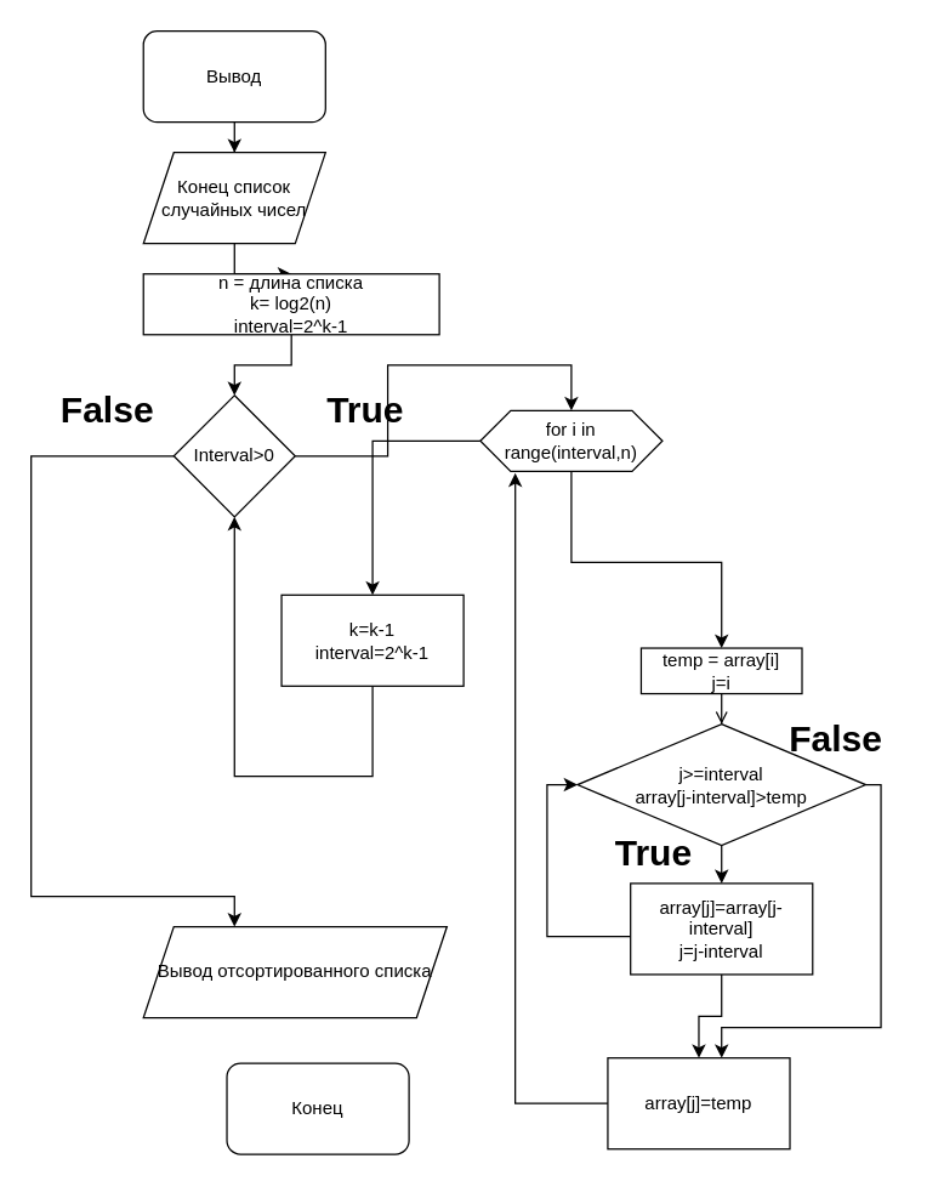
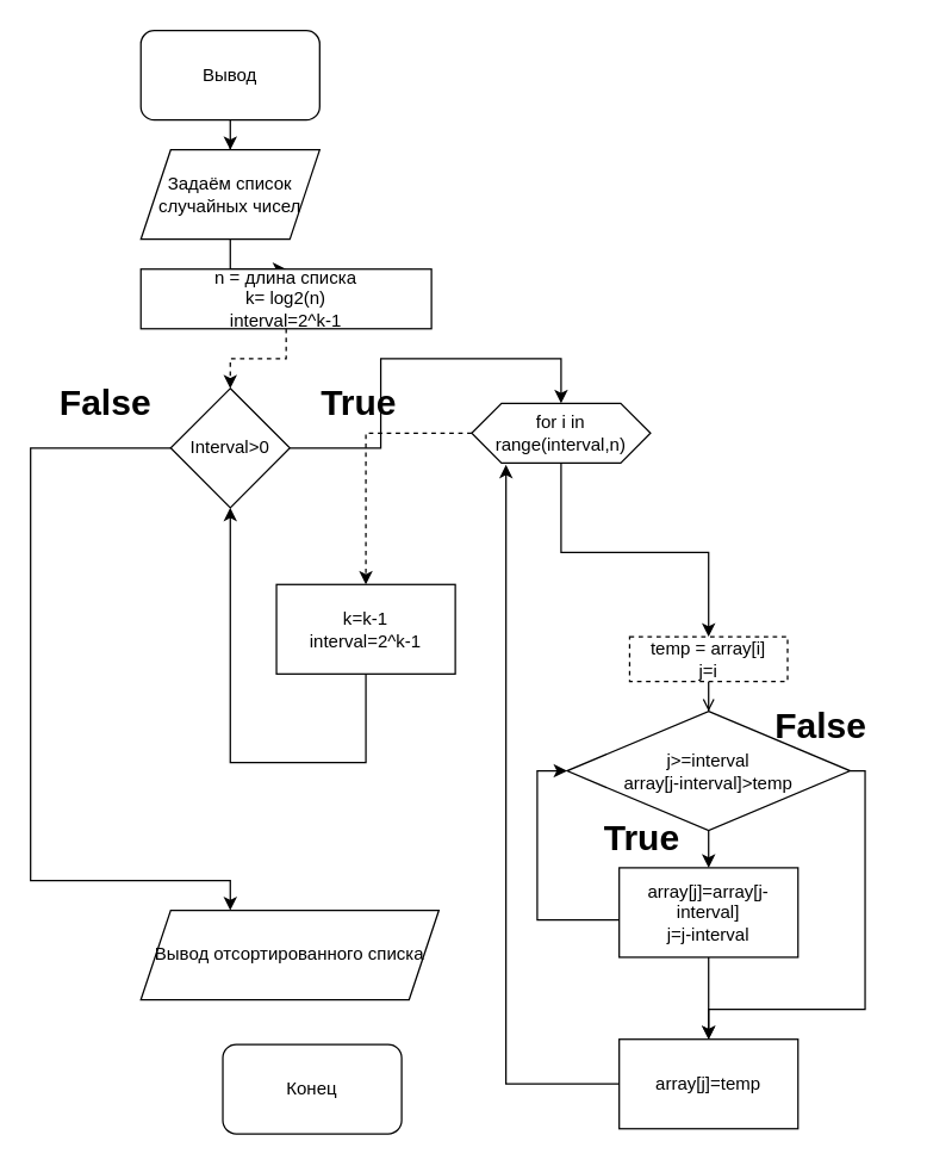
- <mxCell id="6" value="Конец список случайных чисел" style="shape=parallelogram;perimeter=parallelogramPerimeter;whiteSpace=wrap;html=1;fixedSize=1;" vertex="1" parent="1"><mxGeometry x="94" y="100" width="120" height="60" as="geometry" /></mxCell>
+ <mxCell id="6" value="Задаём список случайных чисел" style="shape=parallelogram;perimeter=parallelogramPerimeter;whiteSpace=wrap;html=1;fixedSize=1;" vertex="1" parent="1"><mxGeometry x="94" y="100" width="120" height="60" as="geometry" /></mxCell>
- <mxCell id="7" style="edgeStyle=orthogonalEdgeStyle;rounded=0;orthogonalLoop=1;jettySize=auto;html=1;entryX=0.5;entryY=0;entryDx=0;entryDy=0;" edge="1" parent="1" source="8" target="11"><mxGeometry relative="1" as="geometry" /></mxCell>
+ <mxCell id="7" style="edgeStyle=orthogonalEdgeStyle;rounded=0;orthogonalLoop=1;jettySize=auto;html=1;entryX=0.5;entryY=0;entryDx=0;entryDy=0;dashed=1;" edge="1" parent="1" source="8" target="11"><mxGeometry relative="1" as="geometry" /></mxCell>
- <mxCell id="15" style="edgeStyle=orthogonalEdgeStyle;rounded=0;orthogonalLoop=1;jettySize=auto;html=1;entryX=0.5;entryY=0;entryDx=0;entryDy=0;" edge="1" parent="1" source="16" target="31"><mxGeometry relative="1" as="geometry" /></mxCell>
+ <mxCell id="15" style="edgeStyle=orthogonalEdgeStyle;rounded=0;orthogonalLoop=1;jettySize=auto;html=1;entryX=0.5;entryY=0;entryDx=0;entryDy=0;dashed=1;" edge="1" parent="1" source="16" target="31"><mxGeometry relative="1" as="geometry" /></mxCell>
- <mxCell id="19" value="temp = array[i]&lt;br&gt;j=i" style="rounded=0;whiteSpace=wrap;html=1;" vertex="1" parent="1"><mxGeometry x="422" y="426.52" width="106" height="30" as="geometry" /></mxCell>
+ <mxCell id="19" value="temp = array[i]&lt;br&gt;j=i" style="rounded=0;whiteSpace=wrap;html=1;dashed=1;" vertex="1" parent="1"><mxGeometry x="422" y="426.52" width="106" height="30" as="geometry" /></mxCell>
- <mxCell id="27" value="array[j]=temp" style="rounded=0;whiteSpace=wrap;html=1;" vertex="1" parent="1"><mxGeometry x="400" y="696.52" width="120" height="60" as="geometry" /></mxCell>
+ <mxCell id="27" value="array[j]=temp" style="rounded=0;whiteSpace=wrap;html=1;" vertex="1" parent="1"><mxGeometry x="415" y="696.52" width="120" height="60" as="geometry" /></mxCell>
